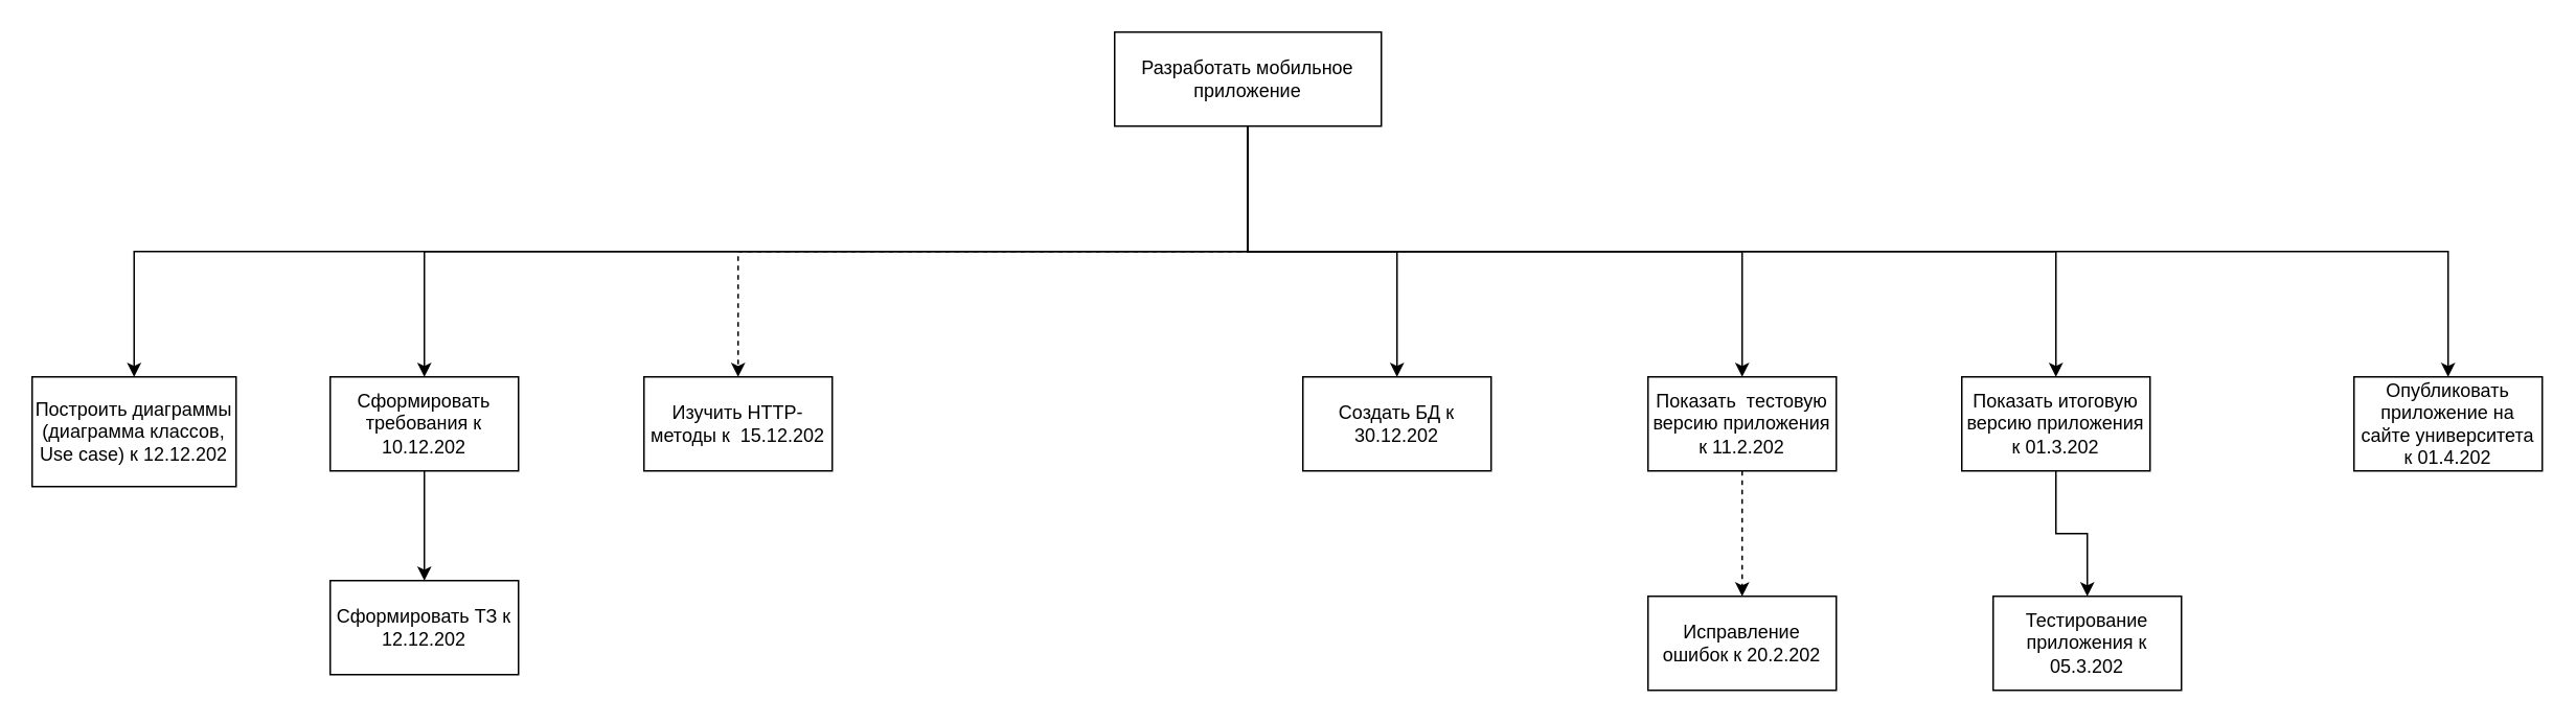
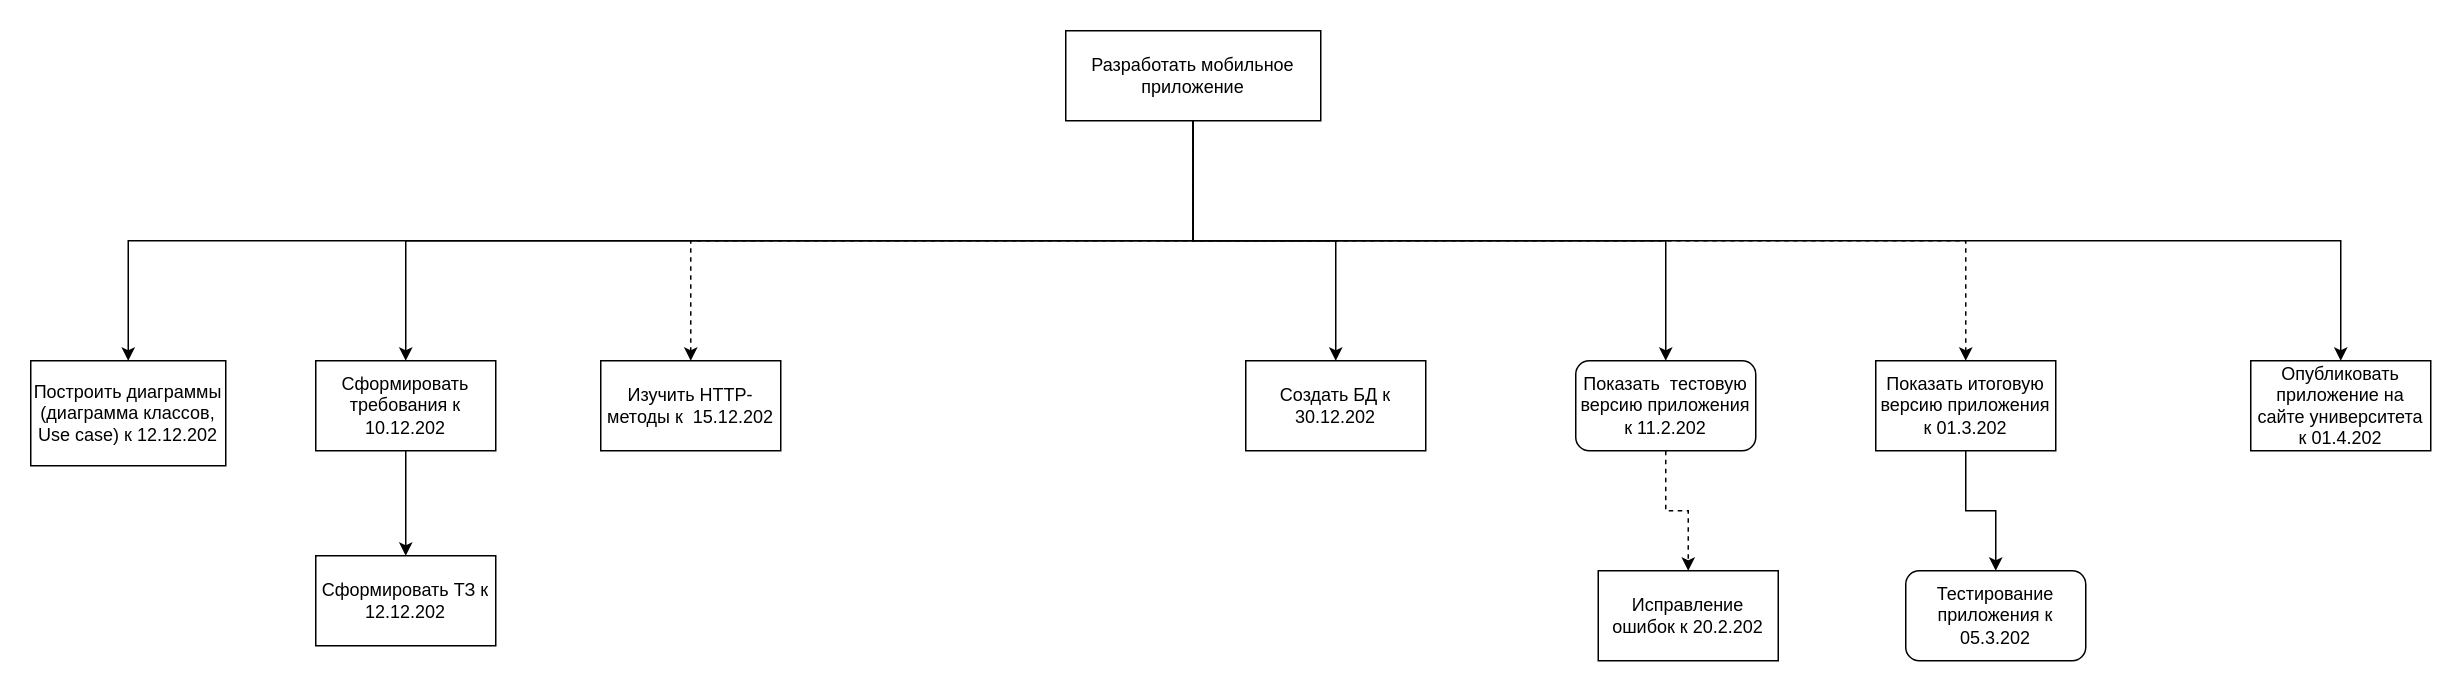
- <mxCell id="7" style="edgeStyle=orthogonalEdgeStyle;rounded=0;orthogonalLoop=1;jettySize=auto;html=1;exitX=0.5;exitY=1;exitDx=0;exitDy=0;entryX=0.5;entryY=0;entryDx=0;entryDy=0;" edge="1" parent="1" source="9" target="20"><mxGeometry relative="1" as="geometry" /></mxCell>
+ <mxCell id="7" style="edgeStyle=orthogonalEdgeStyle;rounded=0;orthogonalLoop=1;jettySize=auto;html=1;exitX=0.5;exitY=1;exitDx=0;exitDy=0;entryX=0.5;entryY=0;entryDx=0;entryDy=0;dashed=1;" edge="1" parent="1" source="9" target="20"><mxGeometry relative="1" as="geometry" /></mxCell>
- <mxCell id="14" value="Изучить HTTP-методы к&amp;nbsp; 15.12.202" style="rounded=0;whiteSpace=wrap;html=1;" vertex="1" parent="1"><mxGeometry x="410" y="240" width="120" height="60" as="geometry" /></mxCell>
+ <mxCell id="14" value="Изучить HTTP-методы к&amp;nbsp; 15.12.202" style="rounded=0;whiteSpace=wrap;html=1;" vertex="1" parent="1"><mxGeometry x="400" y="240" width="120" height="60" as="geometry" /></mxCell>
- <mxCell id="17" value="Показать&amp;nbsp; тестовую версию приложения к 11.2.202" style="rounded=0;whiteSpace=wrap;html=1;" vertex="1" parent="1"><mxGeometry x="1050" y="240" width="120" height="60" as="geometry" /></mxCell>
+ <mxCell id="17" value="Показать&amp;nbsp; тестовую версию приложения к 11.2.202" style="whiteSpace=wrap;html=1;rounded=1;" vertex="1" parent="1"><mxGeometry x="1050" y="240" width="120" height="60" as="geometry" /></mxCell>
- <mxCell id="18" value="Исправление ошибок к 20.2.202" style="rounded=0;whiteSpace=wrap;html=1;" vertex="1" parent="1"><mxGeometry x="1050" y="380" width="120" height="60" as="geometry" /></mxCell>
+ <mxCell id="18" value="Исправление ошибок к 20.2.202" style="rounded=0;whiteSpace=wrap;html=1;" vertex="1" parent="1"><mxGeometry x="1065" y="380" width="120" height="60" as="geometry" /></mxCell>
- <mxCell id="21" value="Тестирование приложения к 05.3.202" style="rounded=0;whiteSpace=wrap;html=1;" vertex="1" parent="1"><mxGeometry x="1270" y="380" width="120" height="60" as="geometry" /></mxCell>
+ <mxCell id="21" value="Тестирование приложения к 05.3.202" style="whiteSpace=wrap;html=1;rounded=1;" vertex="1" parent="1"><mxGeometry x="1270" y="380" width="120" height="60" as="geometry" /></mxCell>
